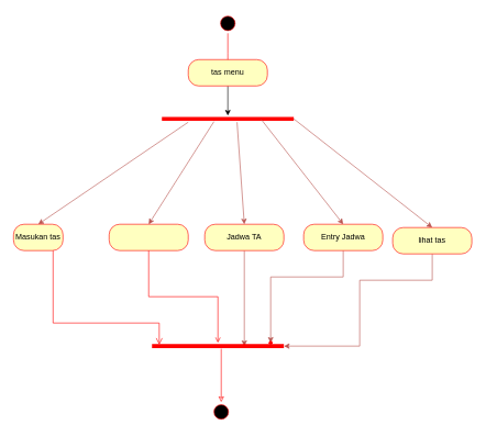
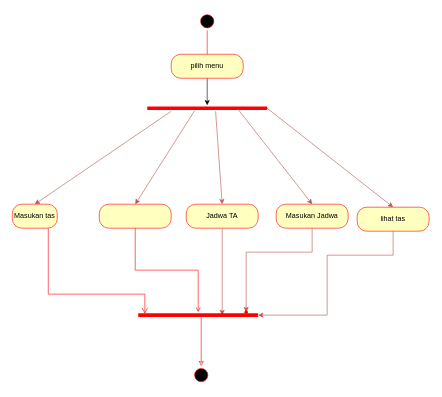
- <mxCell id="5" value="tas menu" style="rounded=1;whiteSpace=wrap;html=1;arcSize=40;fontColor=#000000;fillColor=#ffffc0;strokeColor=#ff0000;" parent="1" vertex="1"><mxGeometry x="285" y="90" width="120" height="40" as="geometry" /></mxCell>
+ <mxCell id="5" value="pilih menu" style="rounded=1;whiteSpace=wrap;html=1;arcSize=40;fontColor=#000000;fillColor=#ffffc0;strokeColor=#ff0000;" parent="1" vertex="1"><mxGeometry x="285" y="90" width="120" height="40" as="geometry" /></mxCell>
- <mxCell id="17" value="Entry Jadwa" style="rounded=1;whiteSpace=wrap;html=1;arcSize=40;fontColor=#000000;fillColor=#ffffc0;strokeColor=#ff0000;" parent="1" vertex="1"><mxGeometry x="460" y="340" width="120" height="40" as="geometry" /></mxCell>
+ <mxCell id="17" value="Masukan Jadwa" style="rounded=1;whiteSpace=wrap;html=1;arcSize=40;fontColor=#000000;fillColor=#ffffc0;strokeColor=#ff0000;" parent="1" vertex="1"><mxGeometry x="460" y="340" width="120" height="40" as="geometry" /></mxCell>
